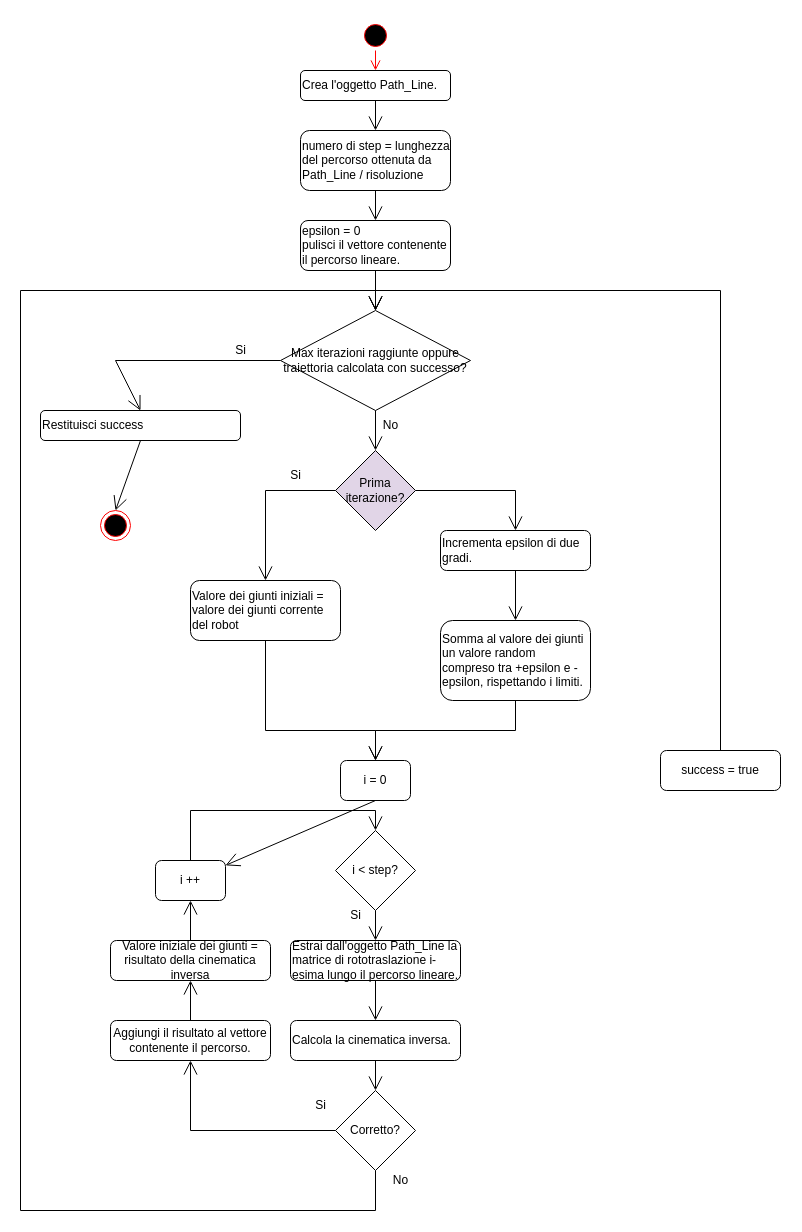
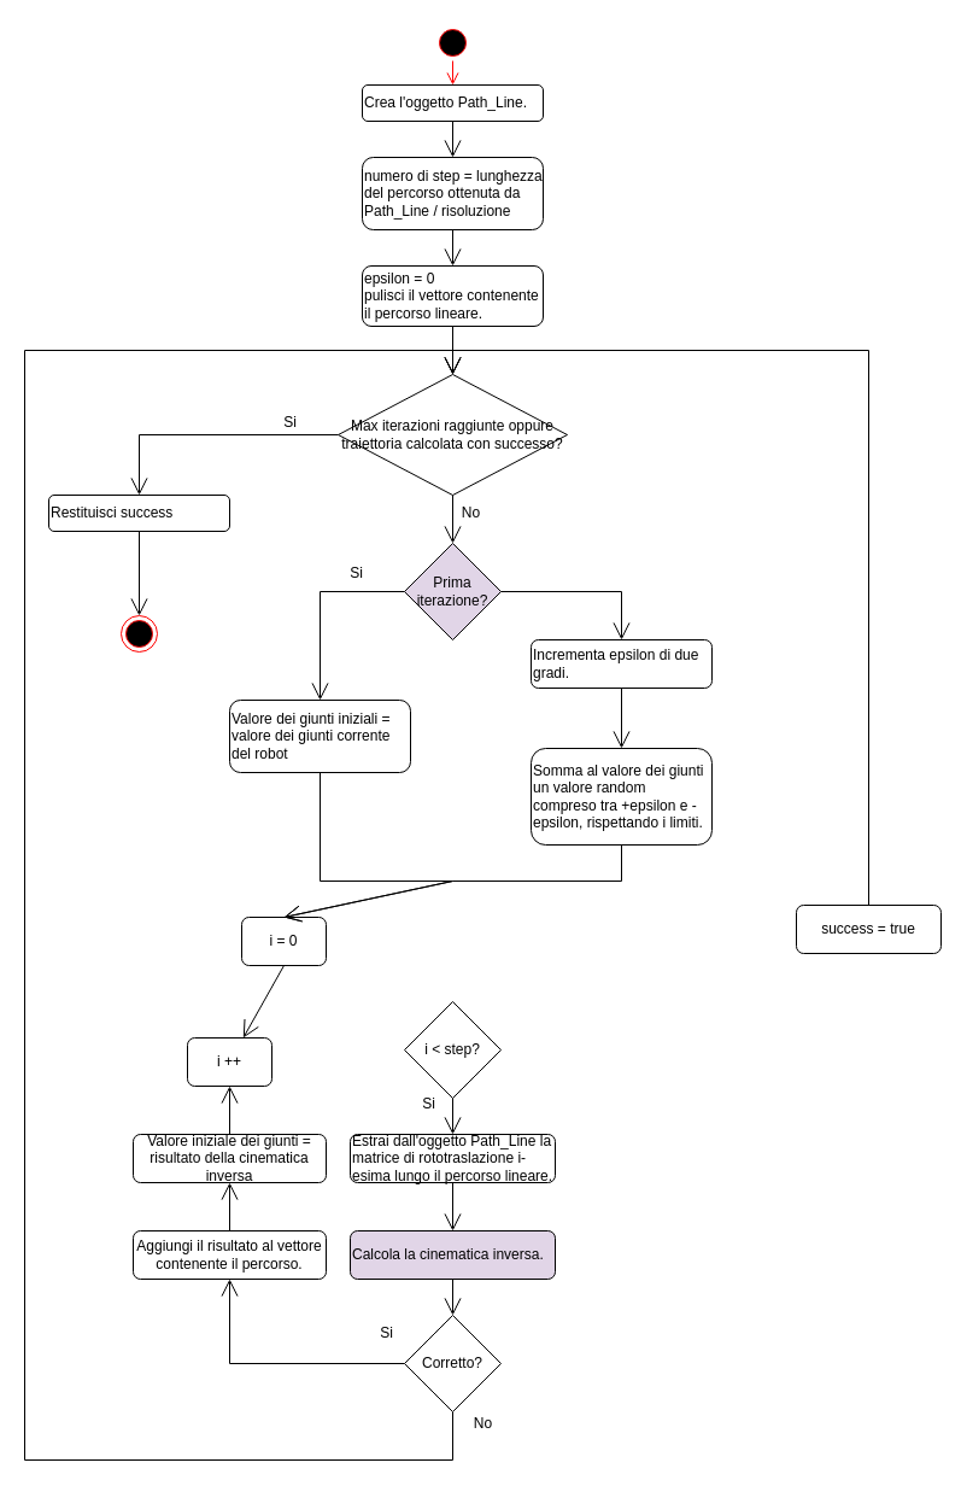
- <mxCell id="48" value="Restituisci success" style="rounded=1;whiteSpace=wrap;html=1;align=left;" vertex="1" parent="1"><mxGeometry x="40" y="410" width="200" height="30" as="geometry" /></mxCell>
+ <mxCell id="48" value="Restituisci success" style="rounded=1;whiteSpace=wrap;html=1;align=left;" vertex="1" parent="1"><mxGeometry x="40" y="410" width="150" height="30" as="geometry" /></mxCell>
- <mxCell id="27" value="i = 0" style="rounded=1;whiteSpace=wrap;html=1;align=center;" vertex="1" parent="1"><mxGeometry x="340" y="760" width="70" height="40" as="geometry" /></mxCell>
+ <mxCell id="27" value="i = 0" style="rounded=1;whiteSpace=wrap;html=1;align=center;" vertex="1" parent="1"><mxGeometry x="200" y="760" width="70" height="40" as="geometry" /></mxCell>
- <mxCell id="37" value="" style="endArrow=open;endFill=1;endSize=12;html=1;rounded=0;exitX=0.5;exitY=0;exitDx=0;exitDy=0;entryX=0.5;entryY=0;entryDx=0;entryDy=0;" edge="1" parent="1" source="32" target="26"><mxGeometry width="160" relative="1" as="geometry"><mxPoint x="345" y="1140" as="sourcePoint" /><mxPoint x="320" y="810" as="targetPoint" /><Array as="points"><mxPoint x="190" y="810" /><mxPoint x="375" y="810" /></Array></mxGeometry></mxCell>
- <mxCell id="21" value="Calcola la cinematica inversa.&amp;nbsp;" style="rounded=1;whiteSpace=wrap;html=1;align=left;" vertex="1" parent="1"><mxGeometry x="290" y="1020" width="170" height="40" as="geometry" /></mxCell>
+ <mxCell id="21" value="Calcola la cinematica inversa.&amp;nbsp;" style="rounded=1;whiteSpace=wrap;html=1;align=left;fillColor=#e1d5e7;" vertex="1" parent="1"><mxGeometry x="290" y="1020" width="170" height="40" as="geometry" /></mxCell>
